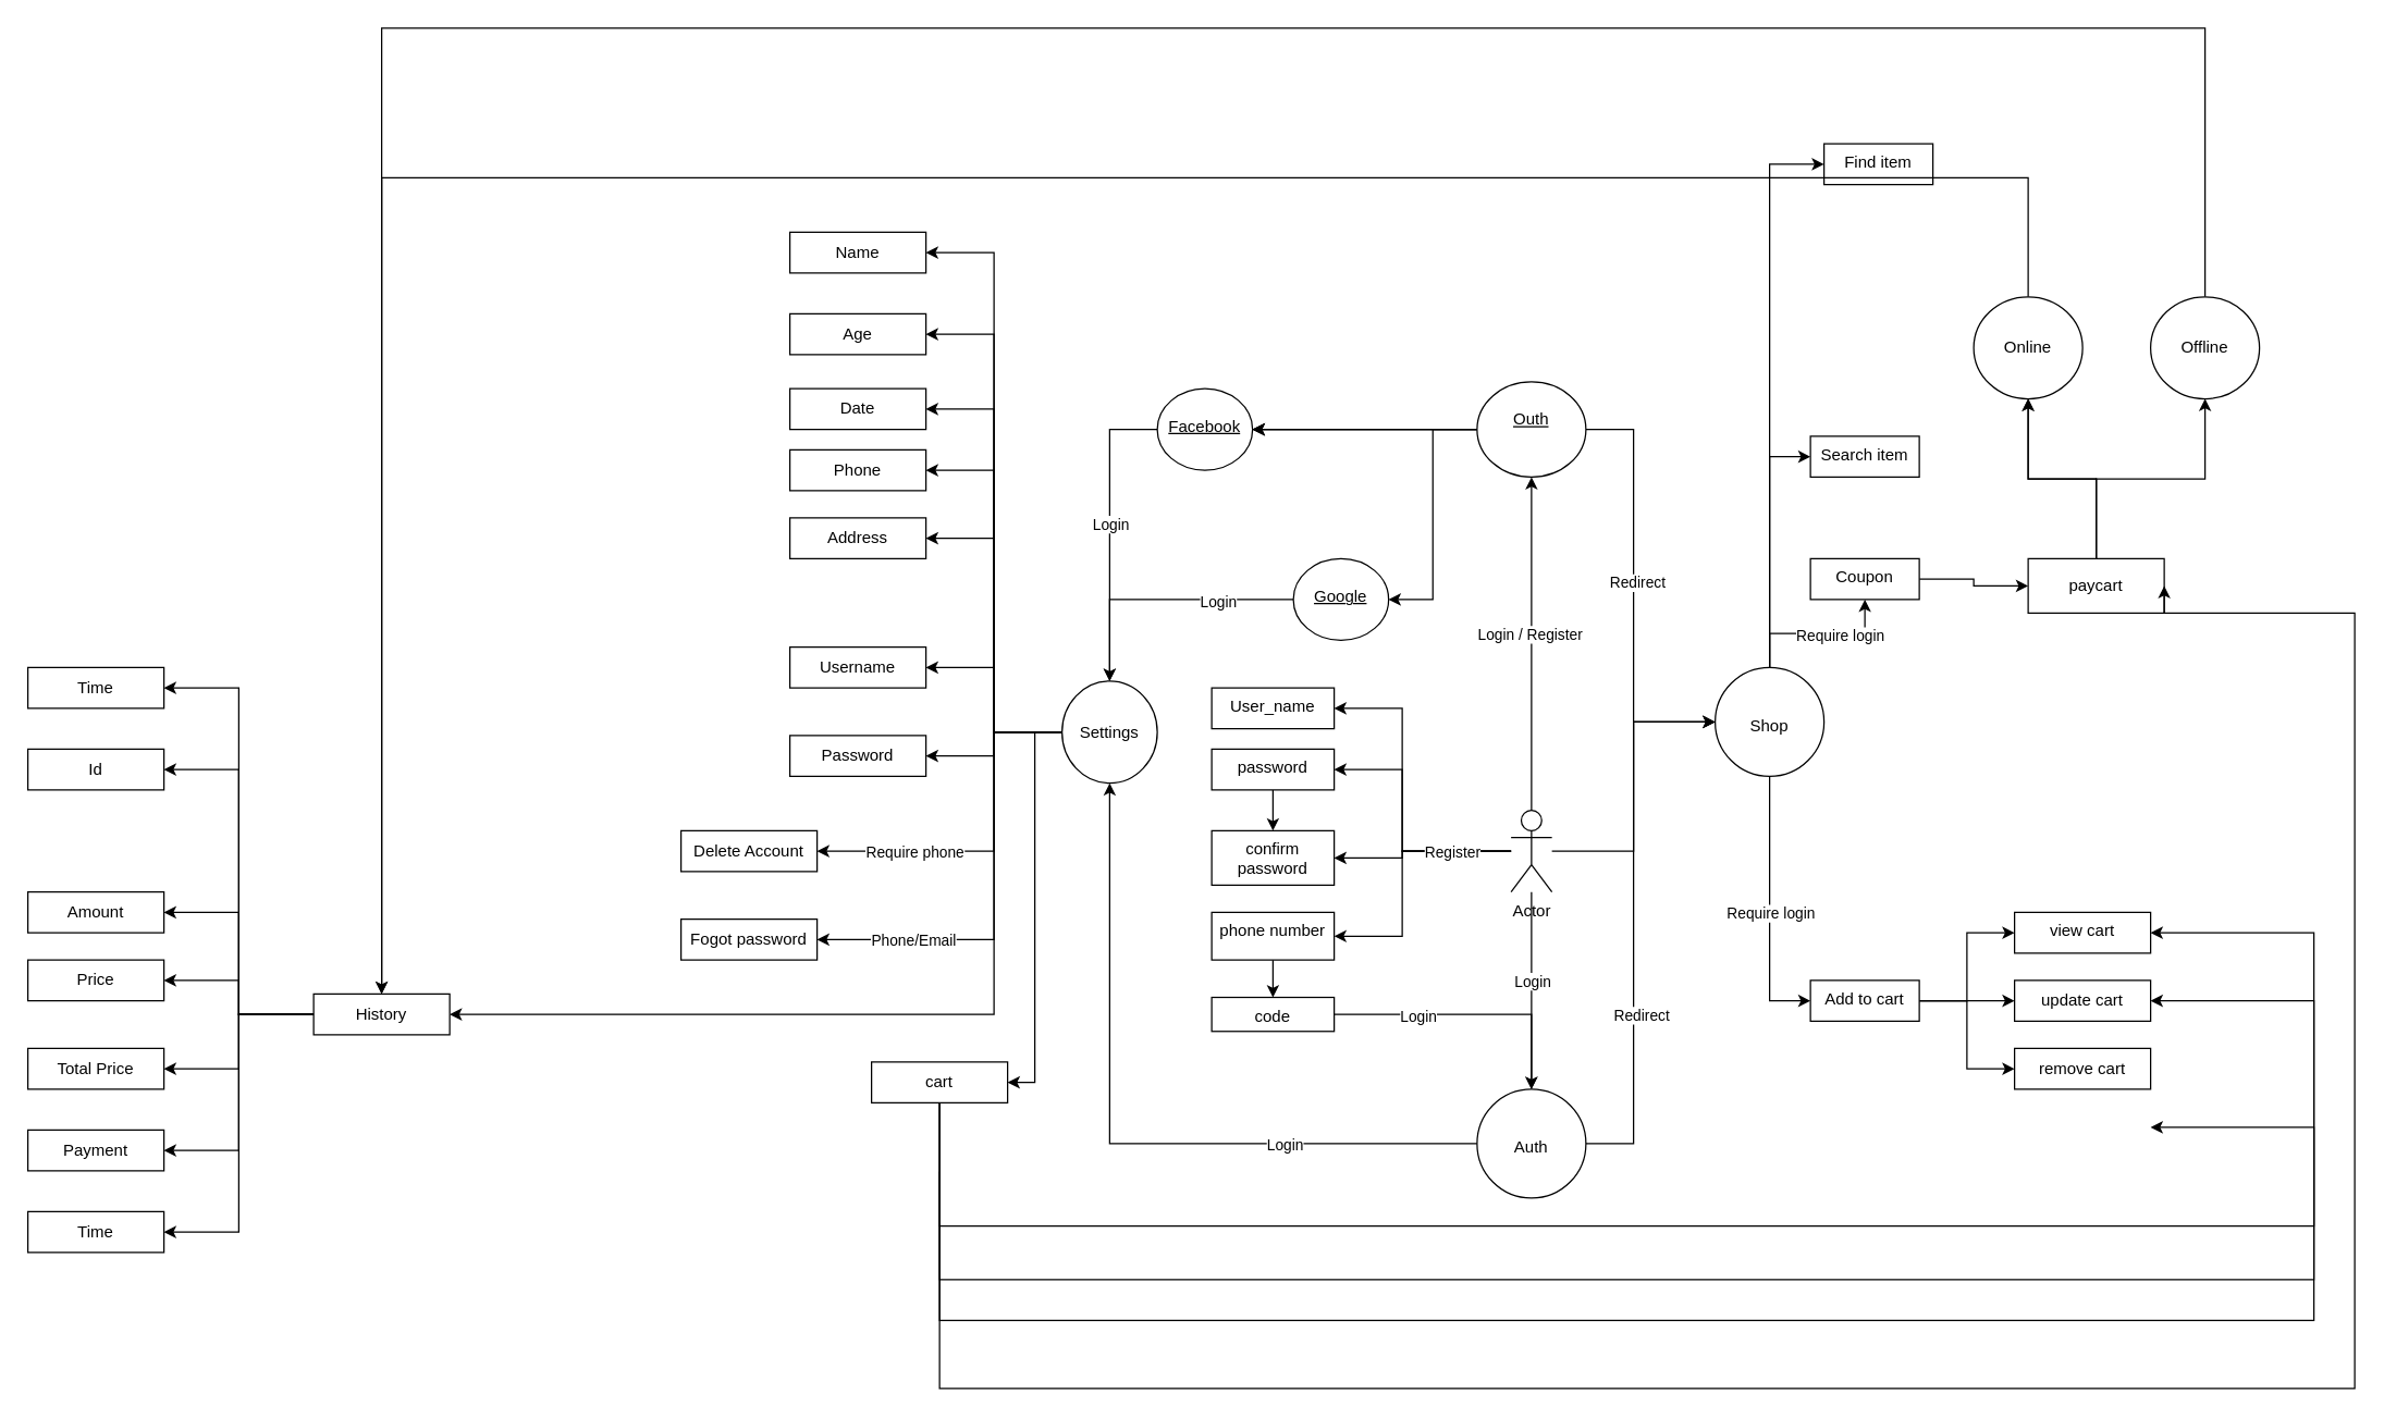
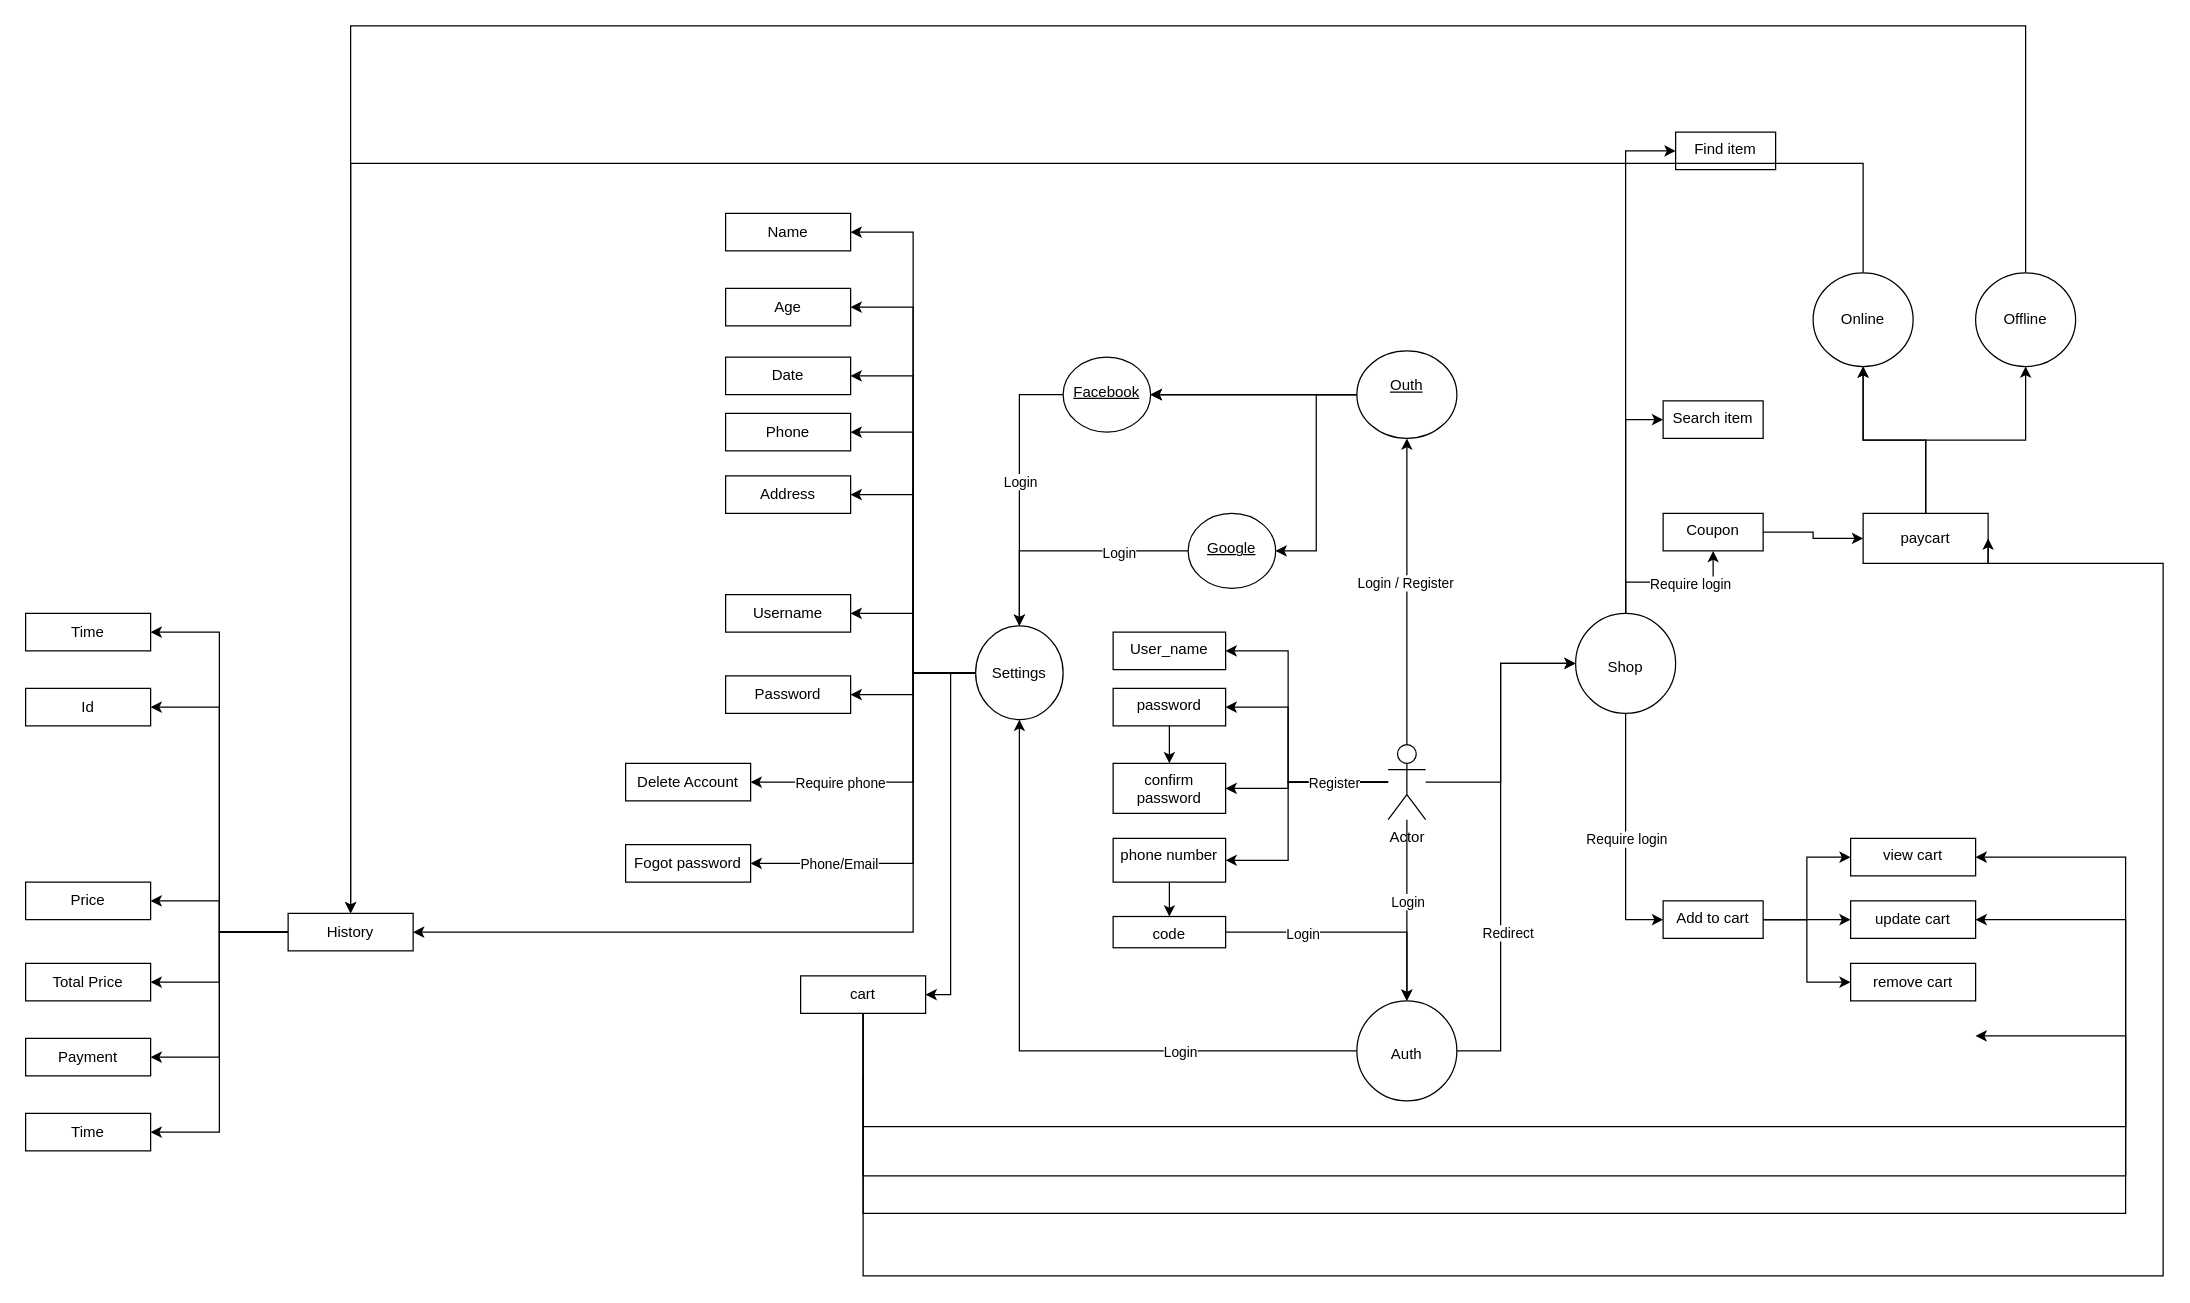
- <mxCell id="22" style="edgeStyle=orthogonalEdgeStyle;rounded=0;orthogonalLoop=1;jettySize=auto;html=1;entryX=0;entryY=0.5;entryDx=0;entryDy=0;" edge="1" parent="1" source="24" target="60"><mxGeometry relative="1" as="geometry"><Array as="points"><mxPoint x="1200" y="315" /><mxPoint x="1200" y="530" /></Array></mxGeometry></mxCell>
- <mxCell id="23" value="Redirect&lt;br&gt;" style="edgeLabel;html=1;align=center;verticalAlign=middle;resizable=0;points=[];" vertex="1" connectable="0" parent="22"><mxGeometry x="-0.052" y="2" relative="1" as="geometry"><mxPoint as="offset" /></mxGeometry></mxCell>
- <mxCell id="103" value="Amount" style="whiteSpace=wrap;html=1;" vertex="1" parent="1"><mxGeometry x="20" y="655" width="100" height="30" as="geometry" /></mxCell>
- <mxCell id="86" style="edgeStyle=orthogonalEdgeStyle;rounded=0;orthogonalLoop=1;jettySize=auto;html=1;entryX=1;entryY=0.5;entryDx=0;entryDy=0;" edge="1" parent="1" source="90" target="103"><mxGeometry relative="1" as="geometry" /></mxCell>
